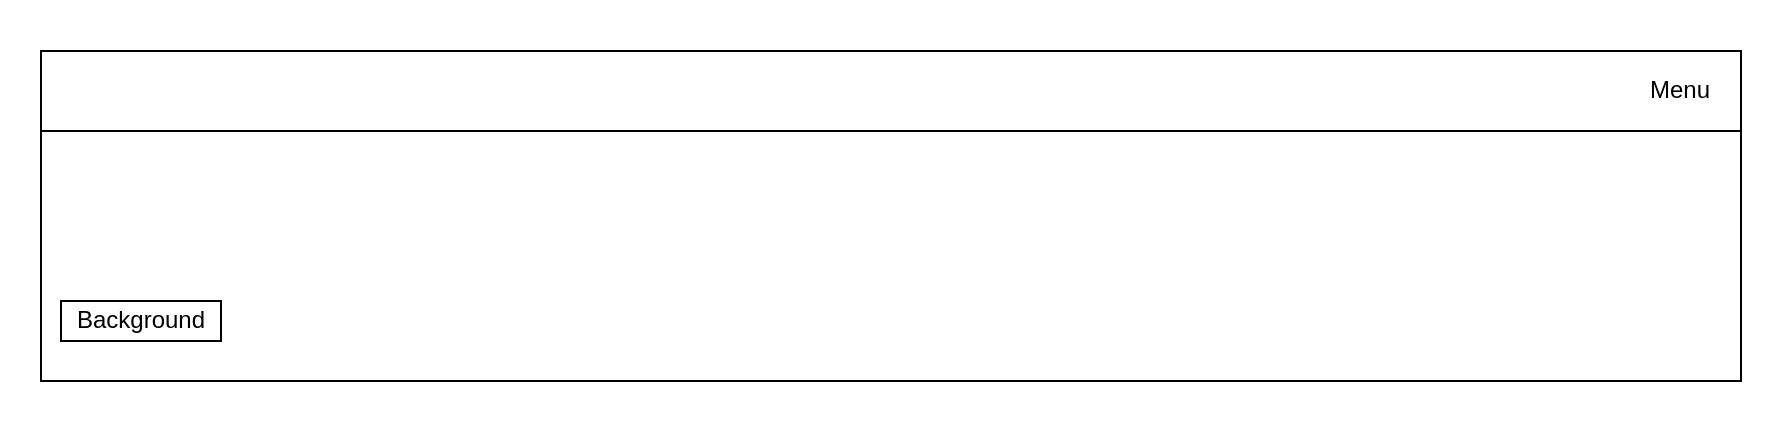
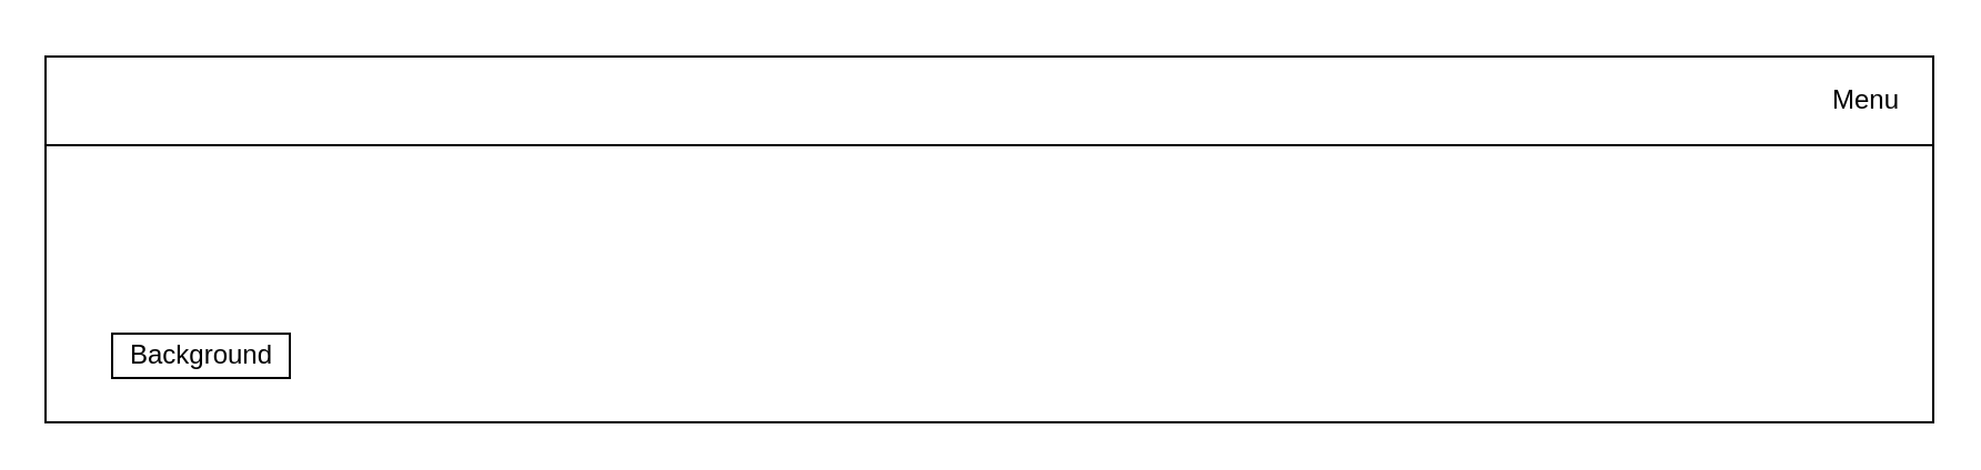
- <mxCell id="6" value="Background" style="text;html=1;align=center;verticalAlign=middle;resizable=0;points=[];autosize=1;strokeColor=default;fillColor=none;" vertex="1" parent="1"><mxGeometry x="30" y="150" width="80" height="20" as="geometry" /></mxCell>
+ <mxCell id="6" value="Background" style="text;html=1;align=center;verticalAlign=middle;resizable=0;points=[];autosize=1;strokeColor=default;fillColor=none;" vertex="1" parent="1"><mxGeometry x="50" y="150" width="80" height="20" as="geometry" /></mxCell>
